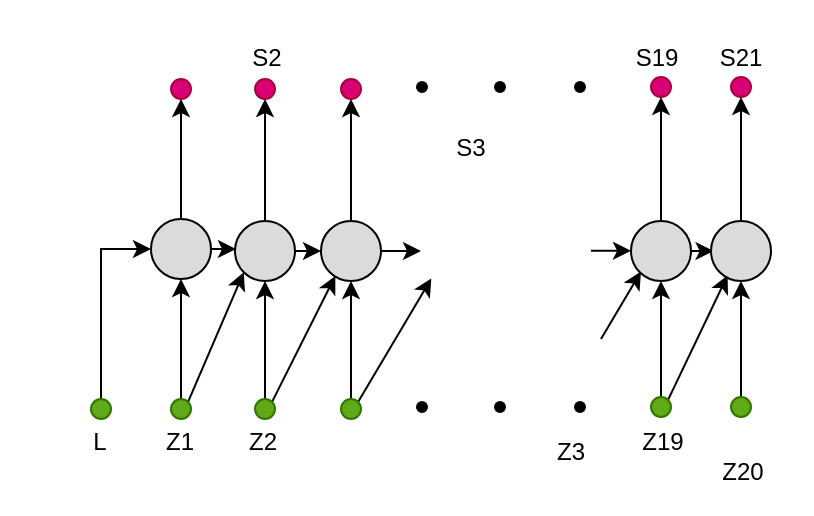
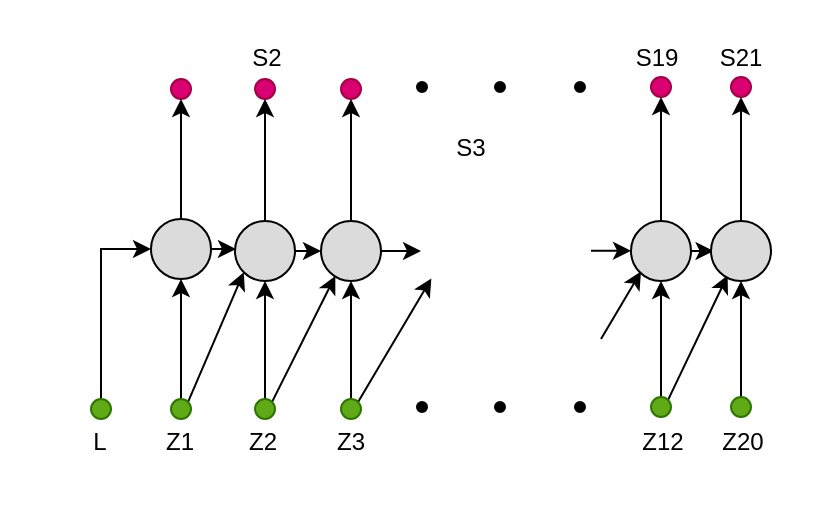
- <mxCell id="49" value="Z19" style="text;html=1;strokeColor=none;fillColor=none;align=center;verticalAlign=middle;whiteSpace=wrap;rounded=0;" vertex="1" parent="1"><mxGeometry x="318" y="211.75" width="27" height="17.5" as="geometry" /></mxCell>
+ <mxCell id="49" value="Z12" style="text;html=1;strokeColor=none;fillColor=none;align=center;verticalAlign=middle;whiteSpace=wrap;rounded=0;" vertex="1" parent="1"><mxGeometry x="318" y="211.75" width="27" height="17.5" as="geometry" /></mxCell>
- <mxCell id="48" value="Z3" style="text;html=1;strokeColor=none;fillColor=none;align=center;verticalAlign=middle;whiteSpace=wrap;rounded=0;" vertex="1" parent="1"><mxGeometry x="272" y="216.75" width="27" height="17.5" as="geometry" /></mxCell>
+ <mxCell id="48" value="Z3" style="text;html=1;strokeColor=none;fillColor=none;align=center;verticalAlign=middle;whiteSpace=wrap;rounded=0;" vertex="1" parent="1"><mxGeometry x="162" y="211.75" width="27" height="17.5" as="geometry" /></mxCell>
- <mxCell id="50" value="Z20" style="text;html=1;strokeColor=none;fillColor=none;align=center;verticalAlign=middle;whiteSpace=wrap;rounded=0;" vertex="1" parent="1"><mxGeometry x="358" y="226.75" width="27" height="17.5" as="geometry" /></mxCell>
+ <mxCell id="50" value="Z20" style="text;html=1;strokeColor=none;fillColor=none;align=center;verticalAlign=middle;whiteSpace=wrap;rounded=0;" vertex="1" parent="1"><mxGeometry x="358" y="211.75" width="27" height="17.5" as="geometry" /></mxCell>
